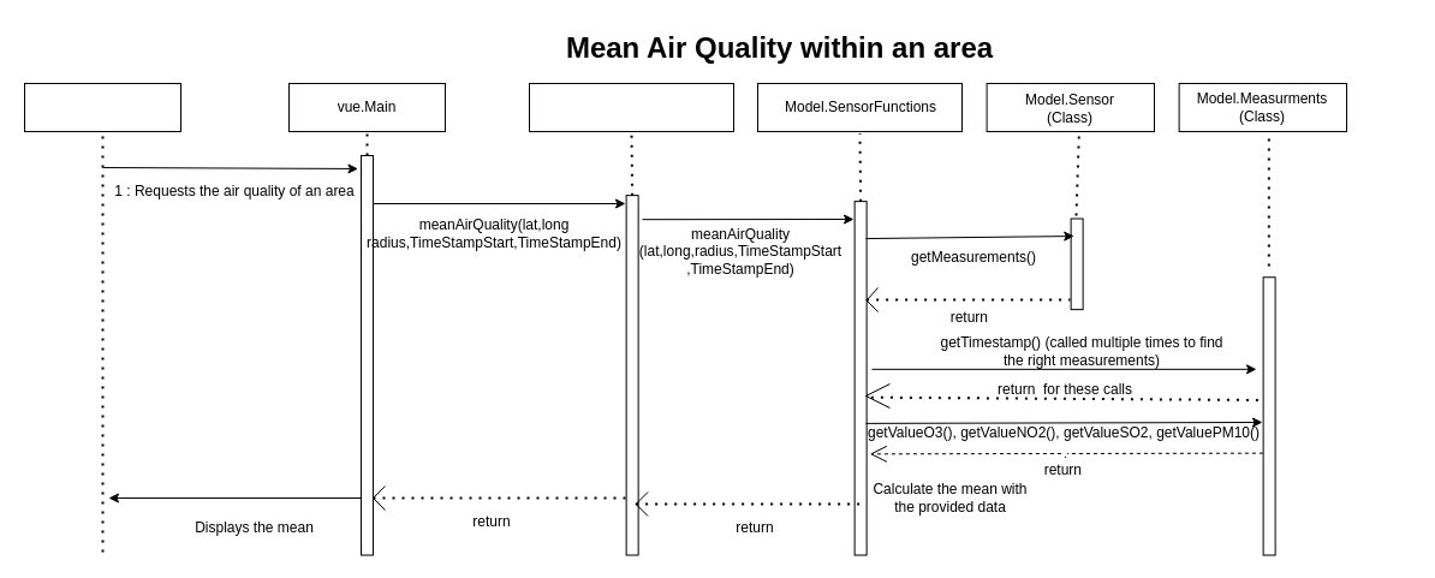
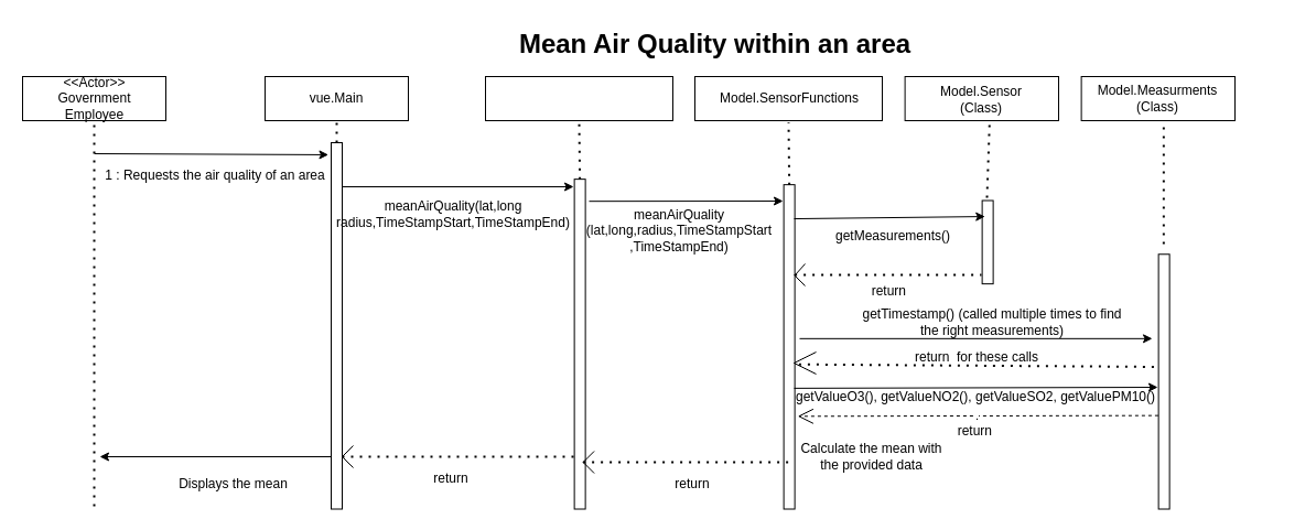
+ <mxCell id="5" value="&amp;lt;&amp;lt;Actor&amp;gt;&amp;gt;&lt;br&gt;Government Employee" style="text;html=1;strokeColor=none;fillColor=none;align=center;verticalAlign=middle;whiteSpace=wrap;rounded=0;" parent="1" vertex="1"><mxGeometry x="47.5" y="74" width="75" height="30" as="geometry" /></mxCell>
